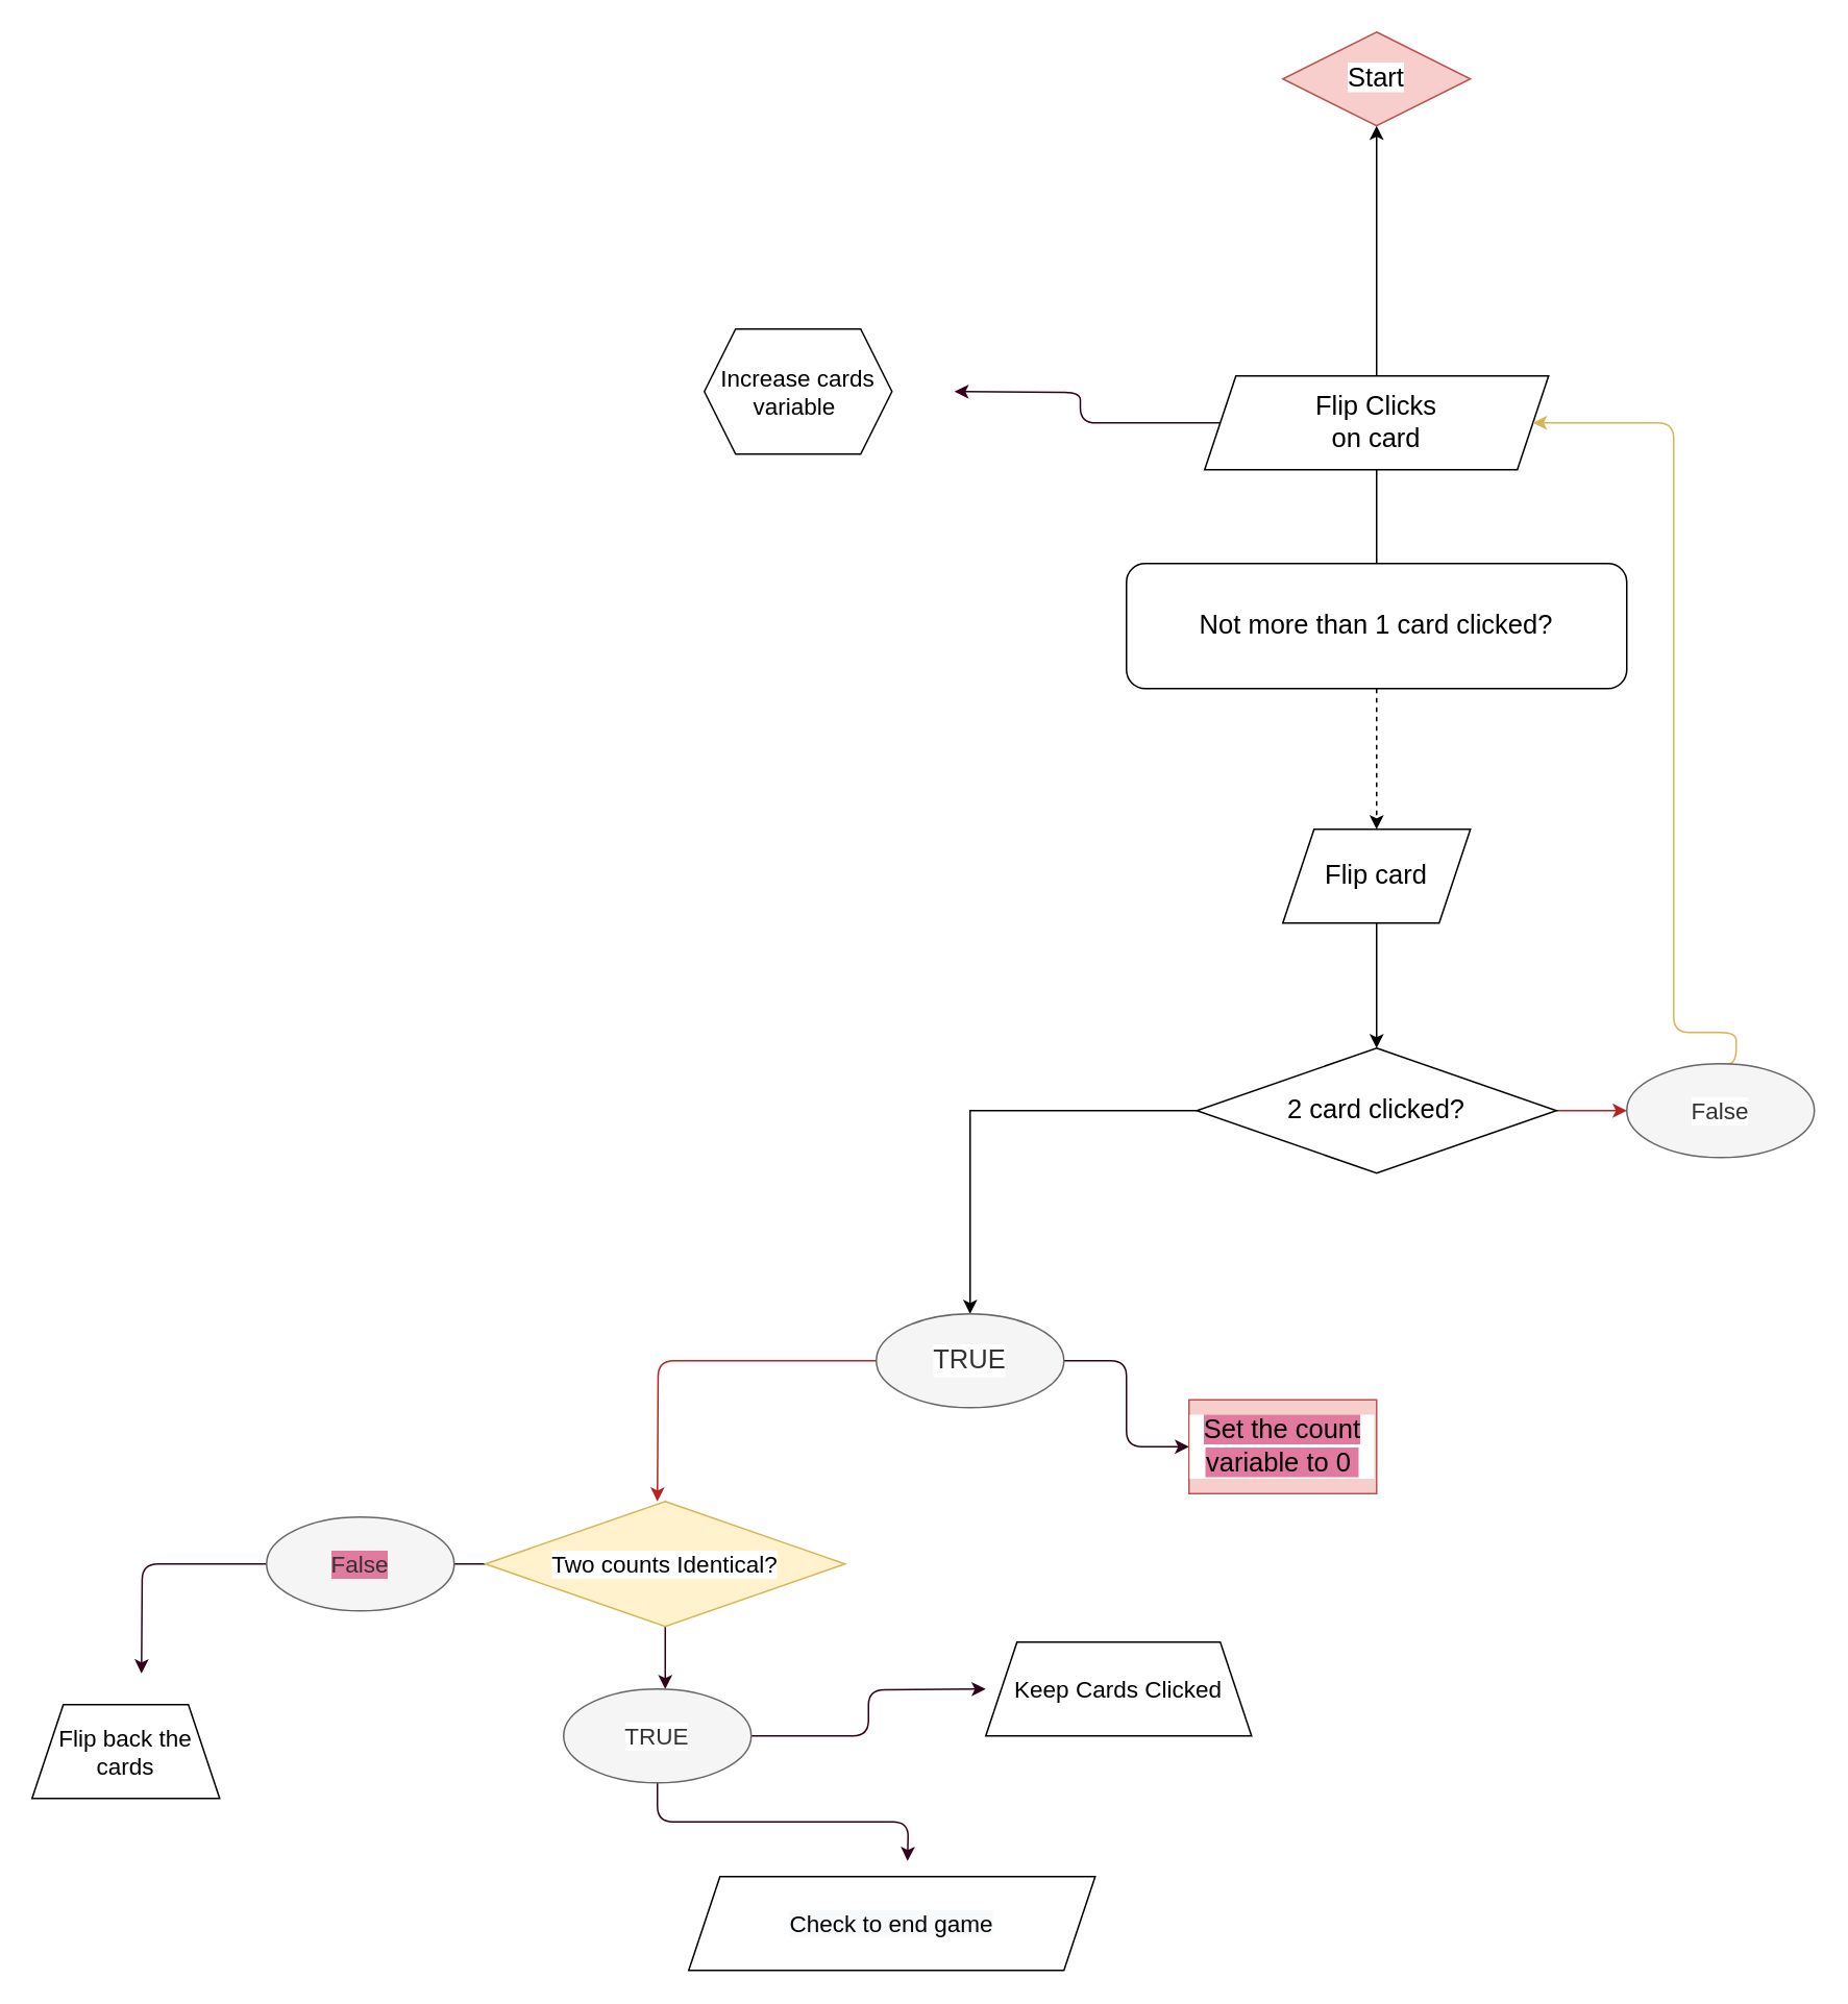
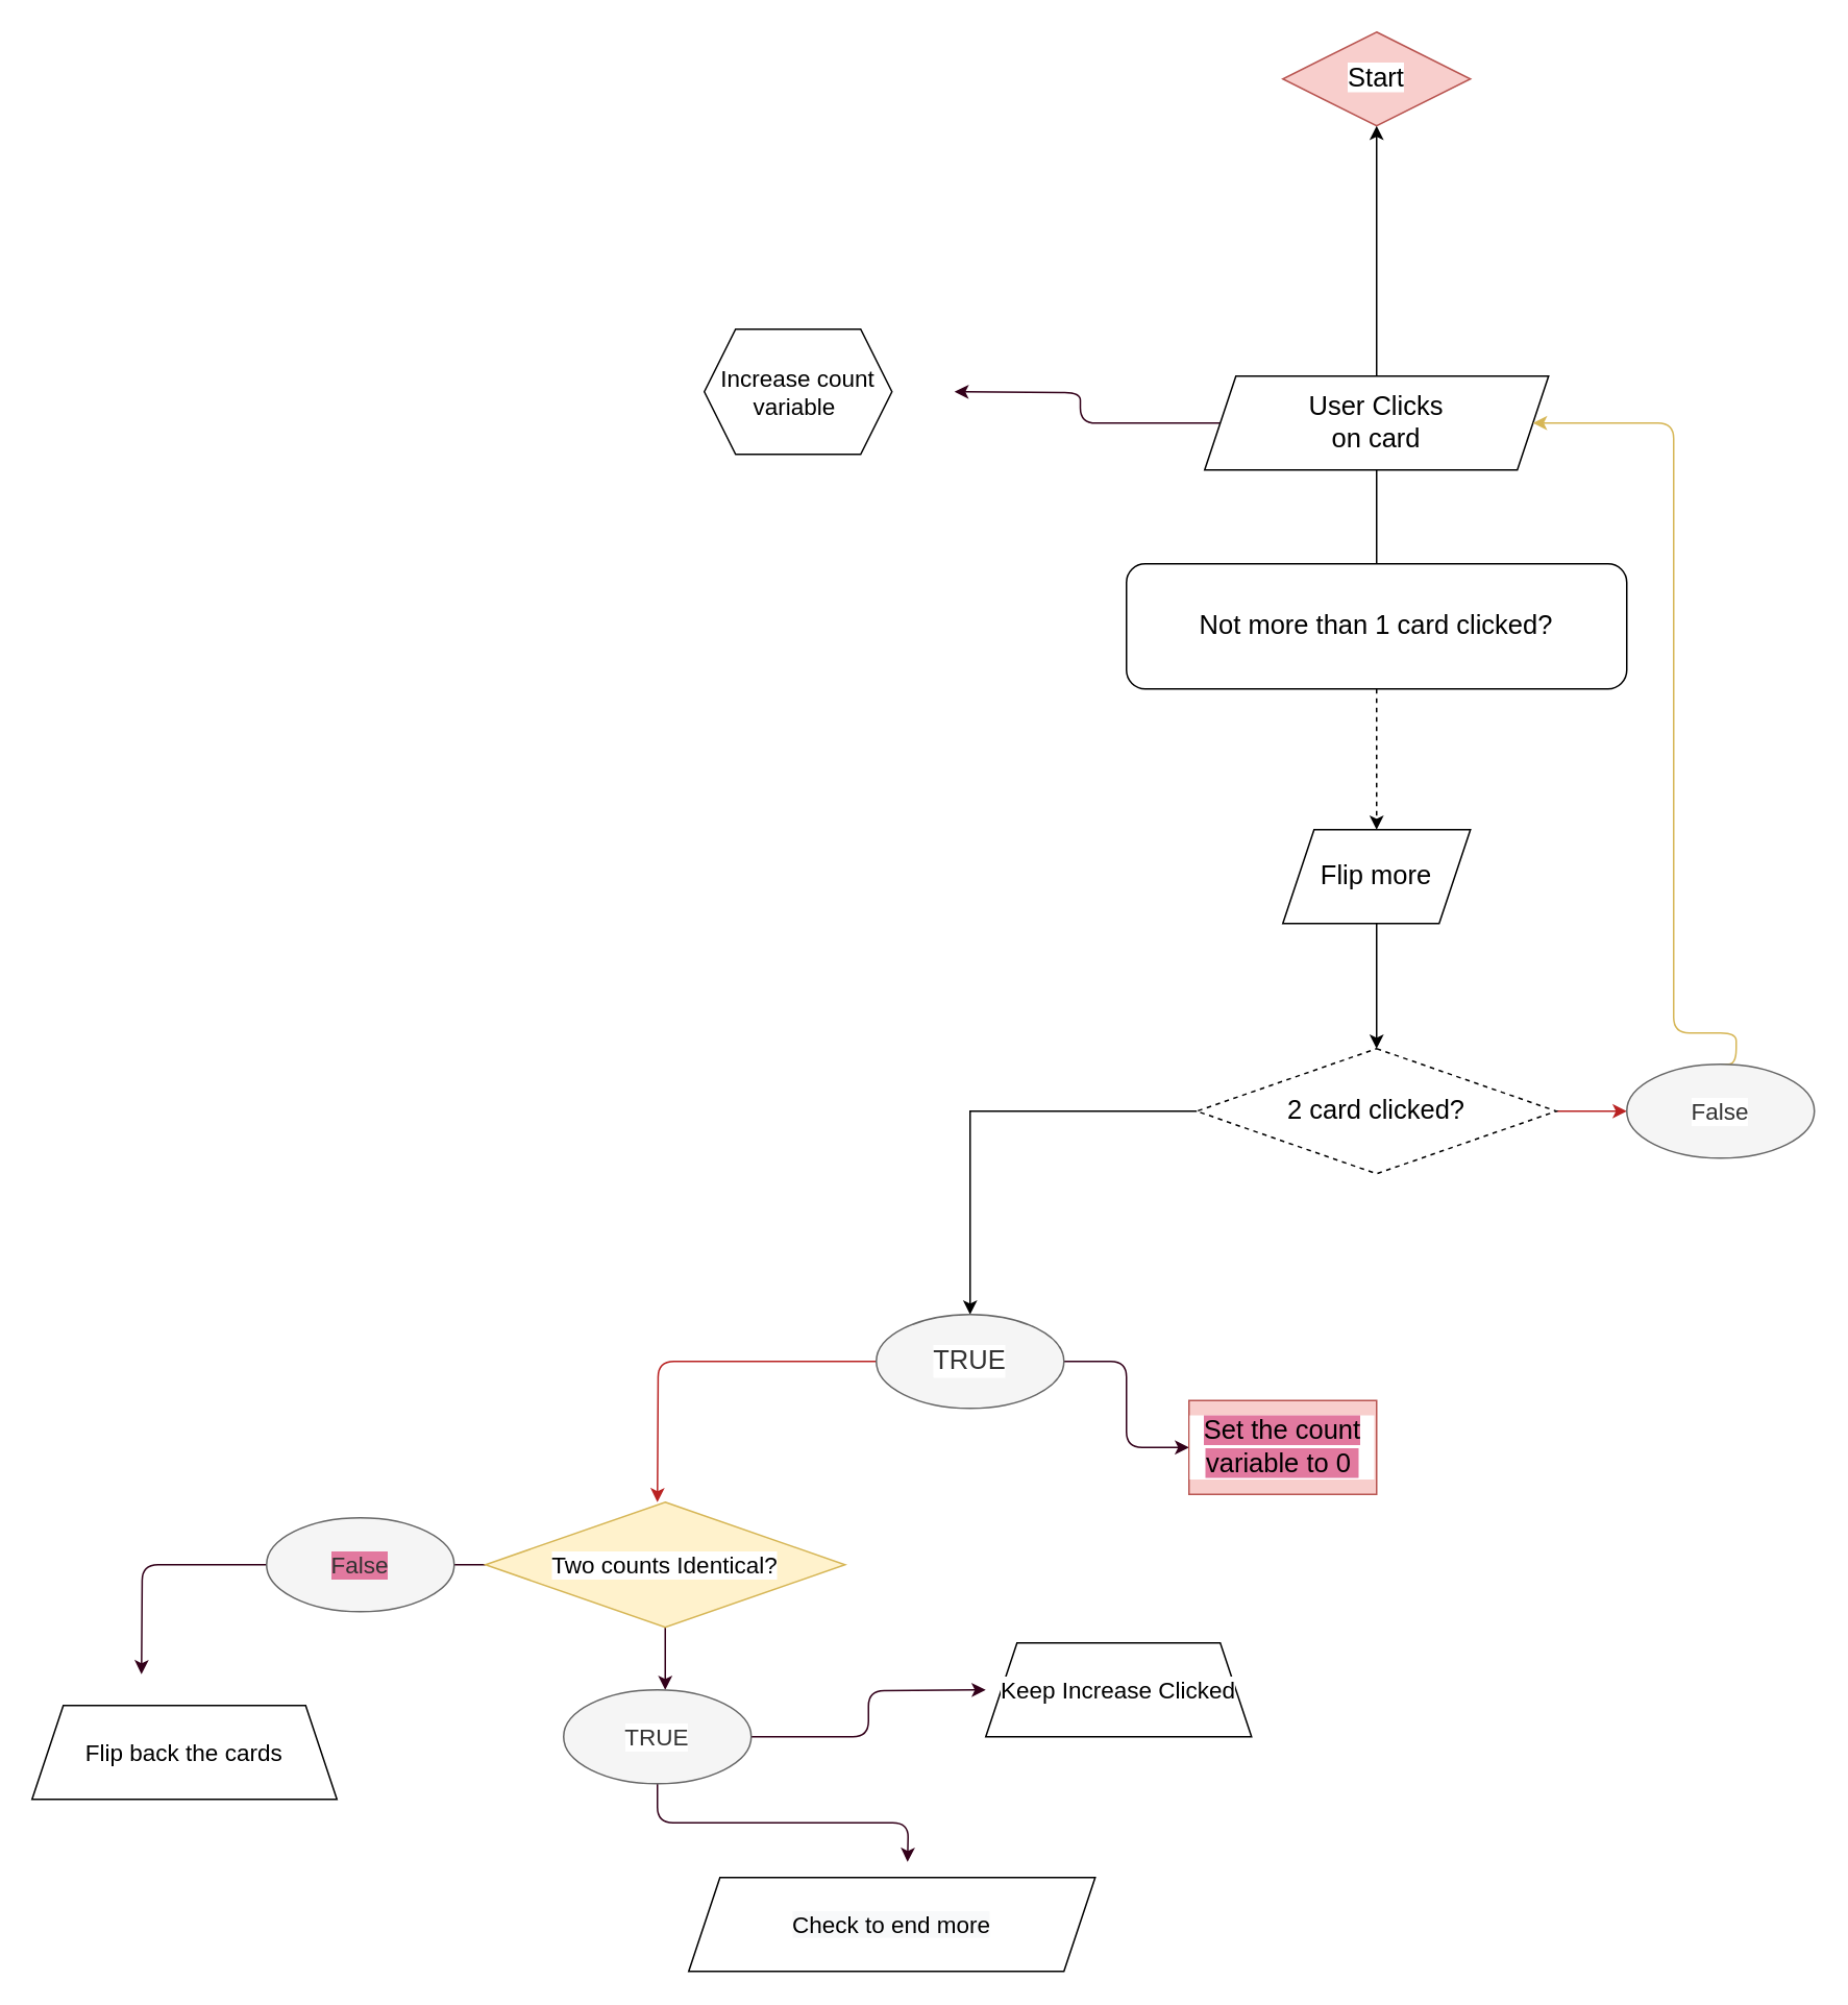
- <mxCell id="30" value="Increase cards variable&amp;nbsp;" style="shape=hexagon;perimeter=hexagonPerimeter2;whiteSpace=wrap;html=1;fixedSize=1;labelBackgroundColor=none;fontSize=15;gradientColor=none;" vertex="1" parent="1"><mxGeometry x="450" y="210" width="120" height="80" as="geometry" /></mxCell>
+ <mxCell id="30" value="Increase count variable&amp;nbsp;" style="shape=hexagon;perimeter=hexagonPerimeter2;whiteSpace=wrap;html=1;fixedSize=1;labelBackgroundColor=none;fontSize=15;gradientColor=none;" vertex="1" parent="1"><mxGeometry x="450" y="210" width="120" height="80" as="geometry" /></mxCell>
- <mxCell id="6" value="Flip Clicks&lt;br&gt;on card" style="shape=parallelogram;perimeter=parallelogramPerimeter;whiteSpace=wrap;html=1;fixedSize=1;labelBackgroundColor=#FFFFFF;fontSize=17;" vertex="1" parent="1"><mxGeometry x="770" y="240" width="220" height="60" as="geometry" /></mxCell>
+ <mxCell id="6" value="User Clicks&lt;br&gt;on card" style="shape=parallelogram;perimeter=parallelogramPerimeter;whiteSpace=wrap;html=1;fixedSize=1;labelBackgroundColor=#FFFFFF;fontSize=17;" vertex="1" parent="1"><mxGeometry x="770" y="240" width="220" height="60" as="geometry" /></mxCell>
- <mxCell id="10" value="Flip card" style="shape=parallelogram;perimeter=parallelogramPerimeter;whiteSpace=wrap;html=1;fixedSize=1;fontSize=17;labelBackgroundColor=#FFFFFF;" vertex="1" parent="1"><mxGeometry x="820" y="530" width="120" height="60" as="geometry" /></mxCell>
+ <mxCell id="10" value="Flip more" style="shape=parallelogram;perimeter=parallelogramPerimeter;whiteSpace=wrap;html=1;fixedSize=1;fontSize=17;labelBackgroundColor=#FFFFFF;" vertex="1" parent="1"><mxGeometry x="820" y="530" width="120" height="60" as="geometry" /></mxCell>
- <mxCell id="14" value="2 card clicked?" style="rhombus;whiteSpace=wrap;html=1;fontSize=17;labelBackgroundColor=#FFFFFF;" vertex="1" parent="1"><mxGeometry x="765" y="670" width="230" height="80" as="geometry" /></mxCell>
+ <mxCell id="14" value="2 card clicked?" style="rhombus;whiteSpace=wrap;html=1;fontSize=17;labelBackgroundColor=#FFFFFF;dashed=1;" vertex="1" parent="1"><mxGeometry x="765" y="670" width="230" height="80" as="geometry" /></mxCell>
- <mxCell id="25" value="Keep Cards Clicked" style="shape=trapezoid;perimeter=trapezoidPerimeter;whiteSpace=wrap;html=1;fixedSize=1;labelBackgroundColor=#FFFFFF;fontSize=15;" vertex="1" parent="1"><mxGeometry x="630" y="1050" width="170" height="60" as="geometry" /></mxCell>
+ <mxCell id="25" value="Keep Increase Clicked" style="shape=trapezoid;perimeter=trapezoidPerimeter;whiteSpace=wrap;html=1;fixedSize=1;labelBackgroundColor=#FFFFFF;fontSize=15;" vertex="1" parent="1"><mxGeometry x="630" y="1050" width="170" height="60" as="geometry" /></mxCell>
- <mxCell id="29" value="Flip back the cards" style="shape=trapezoid;perimeter=trapezoidPerimeter;whiteSpace=wrap;html=1;fixedSize=1;labelBackgroundColor=none;fontSize=15;gradientColor=none;" vertex="1" parent="1"><mxGeometry x="20" y="1090" width="120" height="60" as="geometry" /></mxCell>
+ <mxCell id="29" value="Flip back the cards" style="shape=trapezoid;perimeter=trapezoidPerimeter;whiteSpace=wrap;html=1;fixedSize=1;labelBackgroundColor=none;fontSize=15;gradientColor=none;" vertex="1" parent="1"><mxGeometry x="20" y="1090" width="195" height="60" as="geometry" /></mxCell>
- <mxCell id="31" value="&#10;&#10;&lt;span style=&quot;color: rgb(0, 0, 0); font-family: helvetica; font-size: 15px; font-style: normal; font-weight: 400; letter-spacing: normal; text-align: center; text-indent: 0px; text-transform: none; word-spacing: 0px; background-color: rgb(248, 249, 250); display: inline; float: none;&quot;&gt;Check to end game&lt;/span&gt;&#10;&#10;" style="shape=parallelogram;perimeter=parallelogramPerimeter;whiteSpace=wrap;html=1;fixedSize=1;labelBackgroundColor=none;fontSize=15;gradientColor=none;" vertex="1" parent="1"><mxGeometry x="440" y="1200" width="260" height="60" as="geometry" /></mxCell>
+ <mxCell id="31" value="&#10;&#10;&lt;span style=&quot;color: rgb(0, 0, 0); font-family: helvetica; font-size: 15px; font-style: normal; font-weight: 400; letter-spacing: normal; text-align: center; text-indent: 0px; text-transform: none; word-spacing: 0px; background-color: rgb(248, 249, 250); display: inline; float: none;&quot;&gt;Check to end more&lt;/span&gt;&#10;&#10;" style="shape=parallelogram;perimeter=parallelogramPerimeter;whiteSpace=wrap;html=1;fixedSize=1;labelBackgroundColor=none;fontSize=15;gradientColor=none;" vertex="1" parent="1"><mxGeometry x="440" y="1200" width="260" height="60" as="geometry" /></mxCell>
